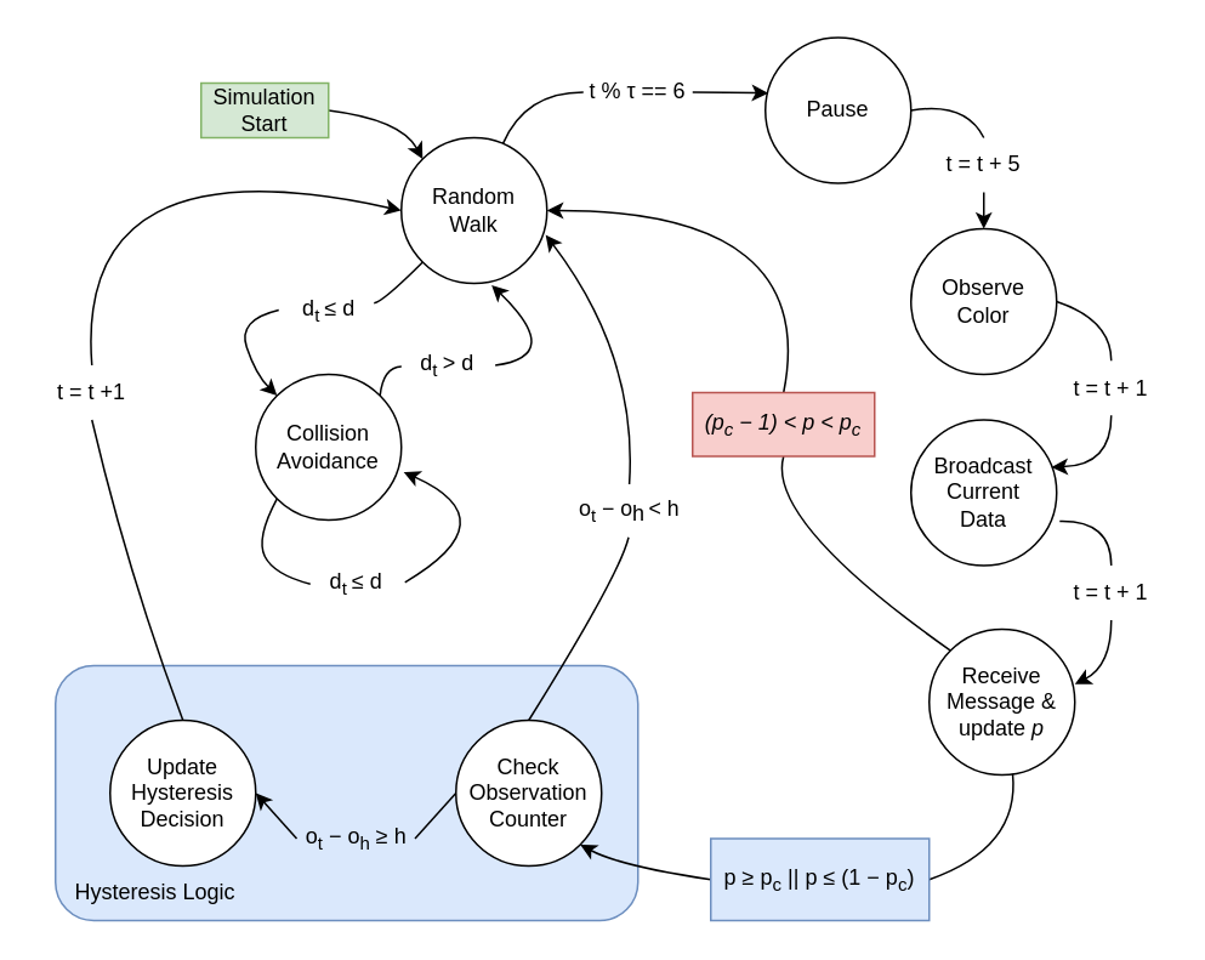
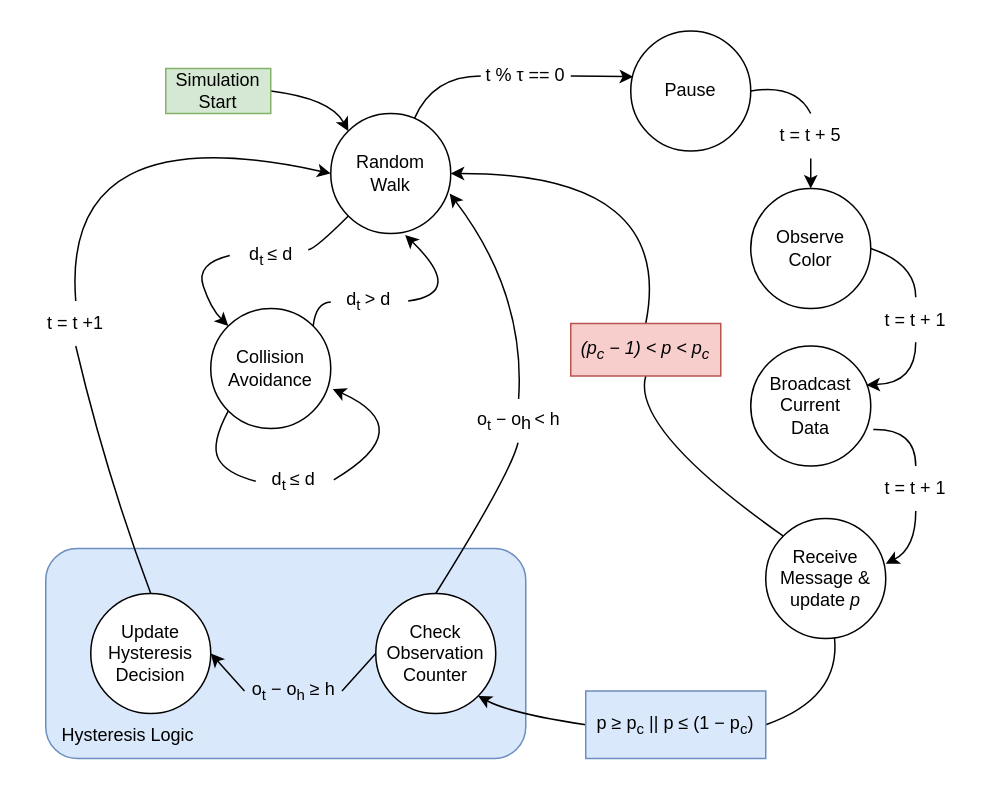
- <mxCell id="35" value="t % τ == 6" style="text;html=1;strokeColor=none;fillColor=none;align=center;verticalAlign=middle;whiteSpace=wrap;rounded=0;" vertex="1" parent="1"><mxGeometry x="320" y="35" width="60" height="30" as="geometry" /></mxCell>
+ <mxCell id="35" value="t % τ == 0" style="text;html=1;strokeColor=none;fillColor=none;align=center;verticalAlign=middle;whiteSpace=wrap;rounded=0;" vertex="1" parent="1"><mxGeometry x="320" y="35" width="60" height="30" as="geometry" /></mxCell>
